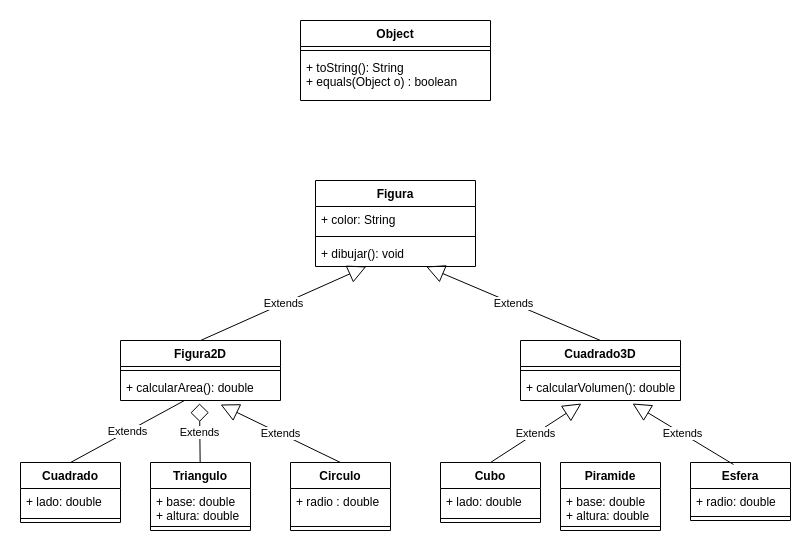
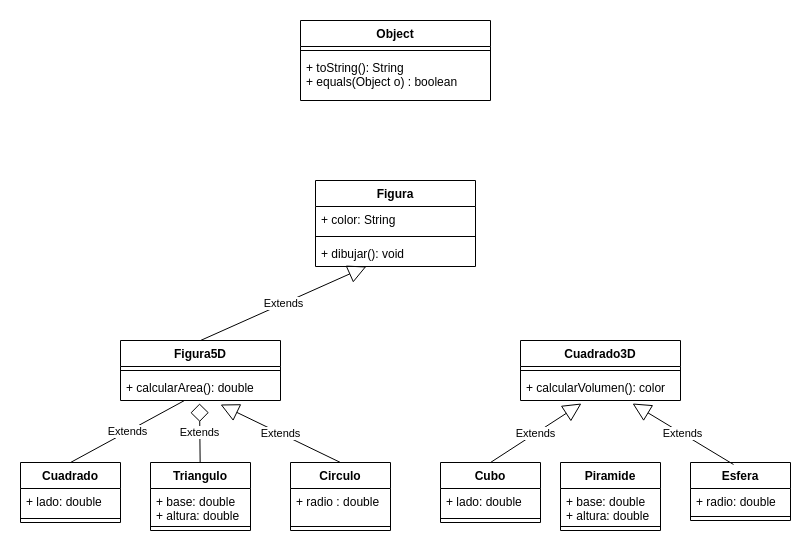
- <mxCell id="34" value="Extends" style="endArrow=block;endSize=16;endFill=0;html=1;rounded=0;exitX=0.5;exitY=0;exitDx=0;exitDy=0;" edge="1" parent="1" source="12" target="5"><mxGeometry width="160" relative="1" as="geometry"><mxPoint x="210" y="350" as="sourcePoint" /><mxPoint x="380" y="280" as="targetPoint" /></mxGeometry></mxCell>
- <mxCell id="9" value="Figura2D" style="swimlane;fontStyle=1;align=center;verticalAlign=top;childLayout=stackLayout;horizontal=1;startSize=26;horizontalStack=0;resizeParent=1;resizeParentMax=0;resizeLast=0;collapsible=1;marginBottom=0;whiteSpace=wrap;html=1;" vertex="1" parent="1"><mxGeometry x="120" y="340" width="160" height="60" as="geometry" /></mxCell>
+ <mxCell id="9" value="Figura5D" style="swimlane;fontStyle=1;align=center;verticalAlign=top;childLayout=stackLayout;horizontal=1;startSize=26;horizontalStack=0;resizeParent=1;resizeParentMax=0;resizeLast=0;collapsible=1;marginBottom=0;whiteSpace=wrap;html=1;" vertex="1" parent="1"><mxGeometry x="120" y="340" width="160" height="60" as="geometry" /></mxCell>
- <mxCell id="14" value="+ calcularVolumen(): double" style="text;strokeColor=none;fillColor=none;align=left;verticalAlign=top;spacingLeft=4;spacingRight=4;overflow=hidden;rotatable=0;points=[[0,0.5],[1,0.5]];portConstraint=eastwest;whiteSpace=wrap;html=1;" vertex="1" parent="12"><mxGeometry y="34" width="160" height="26" as="geometry" /></mxCell>
+ <mxCell id="14" value="+ calcularVolumen(): color" style="text;strokeColor=none;fillColor=none;align=left;verticalAlign=top;spacingLeft=4;spacingRight=4;overflow=hidden;rotatable=0;points=[[0,0.5],[1,0.5]];portConstraint=eastwest;whiteSpace=wrap;html=1;" vertex="1" parent="12"><mxGeometry y="34" width="160" height="26" as="geometry" /></mxCell>
